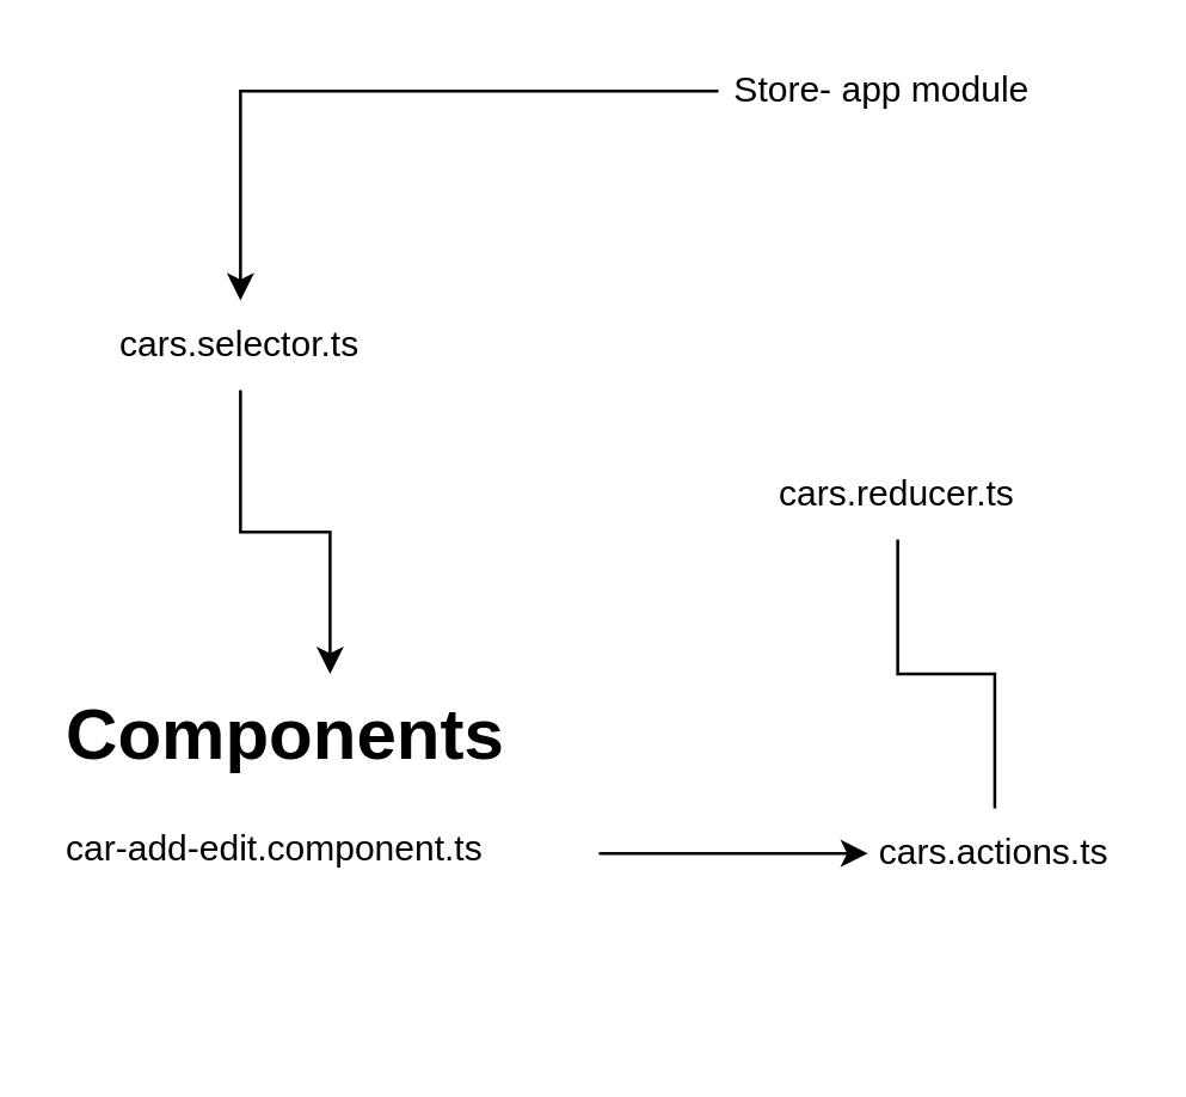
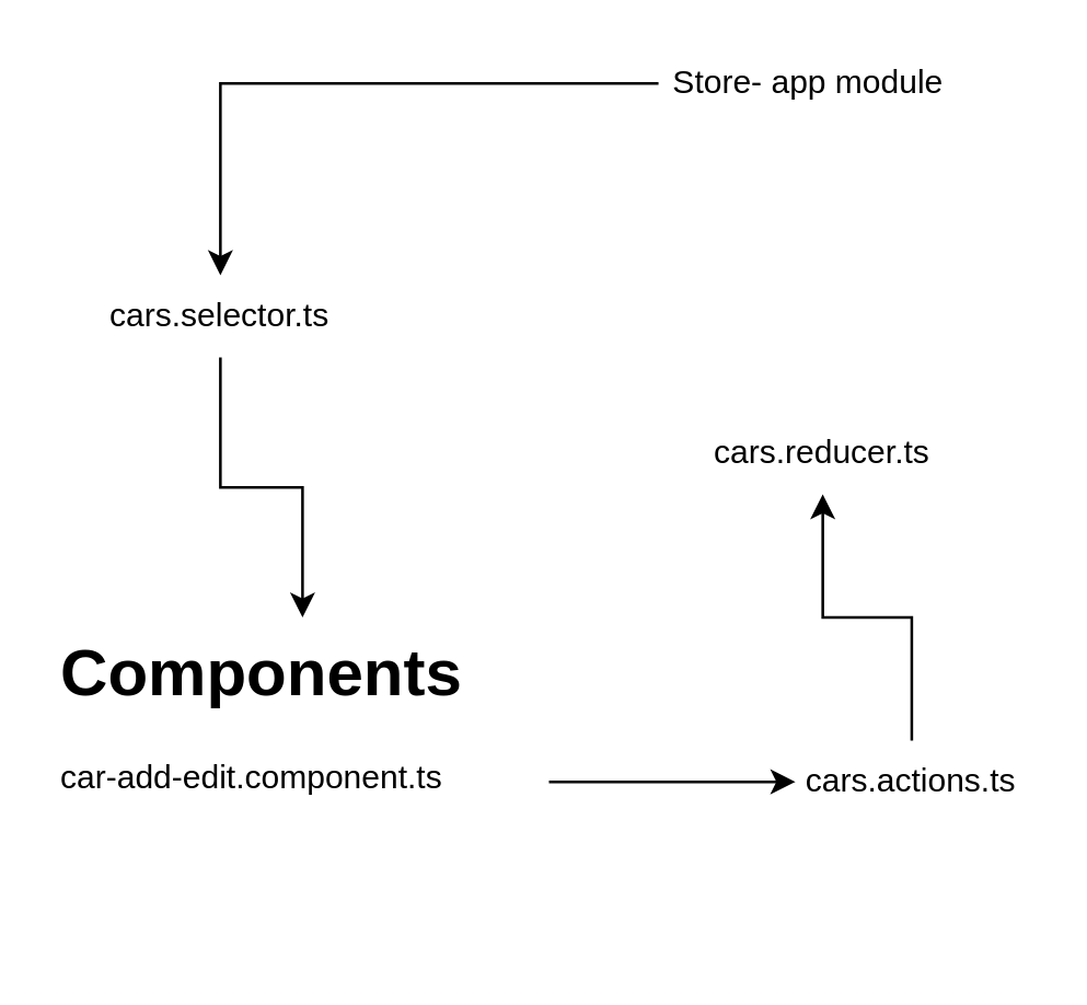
- <mxCell id="5" value="" style="edgeStyle=orthogonalEdgeStyle;rounded=0;orthogonalLoop=1;jettySize=auto;html=1;endArrow=none;" edge="1" parent="1" source="6" target="4"><mxGeometry relative="1" as="geometry" /></mxCell>
+ <mxCell id="5" value="" style="edgeStyle=orthogonalEdgeStyle;rounded=0;orthogonalLoop=1;jettySize=auto;html=1;" edge="1" parent="1" source="6" target="4"><mxGeometry relative="1" as="geometry" /></mxCell>
